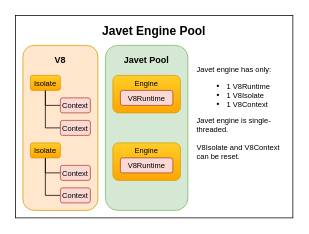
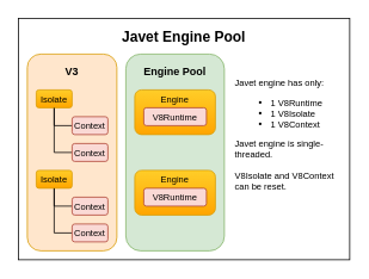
- <mxCell id="5" value="V8" style="text;html=1;strokeColor=none;fillColor=none;align=center;verticalAlign=middle;whiteSpace=wrap;rounded=0;fontStyle=1" parent="1" vertex="1"><mxGeometry x="60" y="70" width="40" height="20" as="geometry" /></mxCell>
+ <mxCell id="5" value="V3" style="text;html=1;strokeColor=none;fillColor=none;align=center;verticalAlign=middle;whiteSpace=wrap;rounded=0;fontStyle=1" parent="1" vertex="1"><mxGeometry x="60" y="70" width="40" height="20" as="geometry" /></mxCell>
- <mxCell id="17" value="Javet Pool" style="text;html=1;strokeColor=none;fillColor=none;align=center;verticalAlign=middle;whiteSpace=wrap;rounded=0;fontStyle=1" vertex="1" parent="1"><mxGeometry x="150" y="70" width="90" height="20" as="geometry" /></mxCell>
+ <mxCell id="17" value="Engine Pool" style="text;html=1;strokeColor=none;fillColor=none;align=center;verticalAlign=middle;whiteSpace=wrap;rounded=0;fontStyle=1" vertex="1" parent="1"><mxGeometry x="150" y="70" width="90" height="20" as="geometry" /></mxCell>
